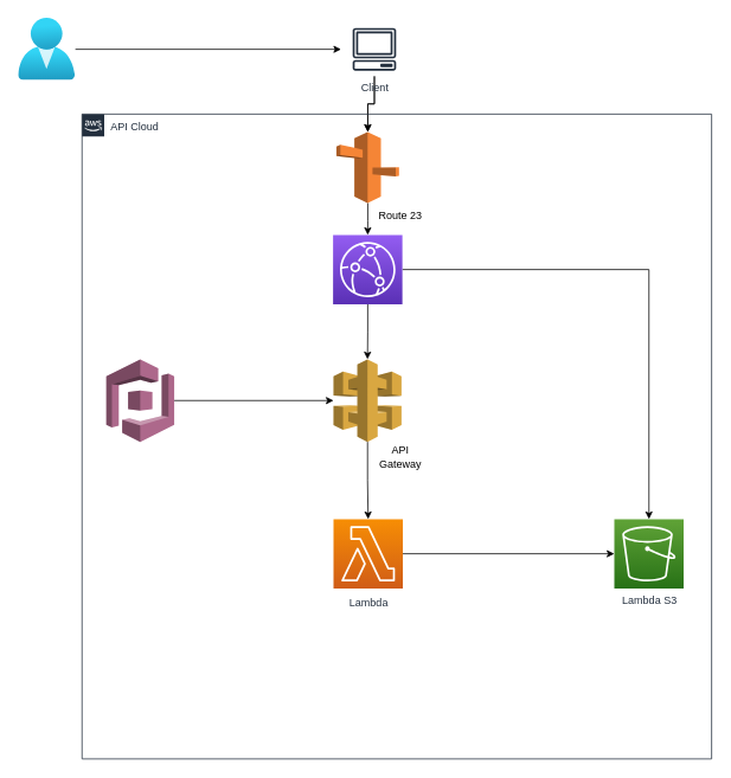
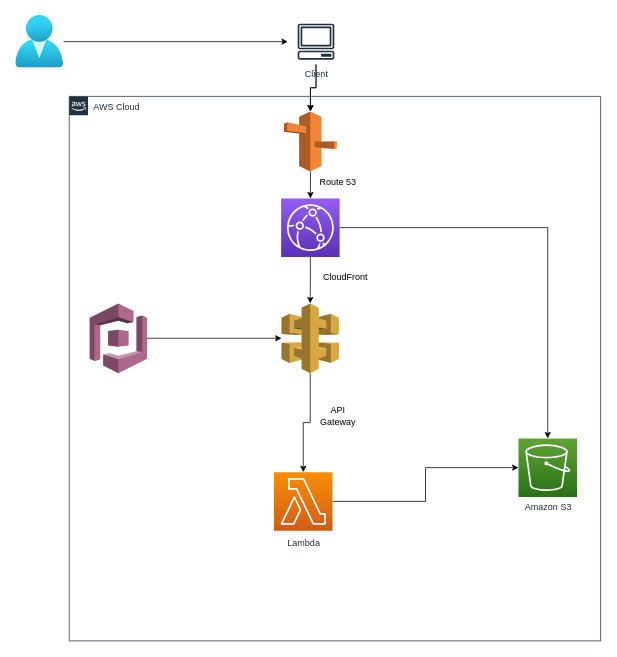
- <mxCell id="22" value="API Cloud" style="points=[[0,0],[0.25,0],[0.5,0],[0.75,0],[1,0],[1,0.25],[1,0.5],[1,0.75],[1,1],[0.75,1],[0.5,1],[0.25,1],[0,1],[0,0.75],[0,0.5],[0,0.25]];outlineConnect=0;gradientColor=none;html=1;whiteSpace=wrap;fontSize=12;fontStyle=0;container=1;pointerEvents=0;collapsible=0;recursiveResize=0;shape=mxgraph.aws4.group;grIcon=mxgraph.aws4.group_aws_cloud_alt;strokeColor=#232F3E;fillColor=none;verticalAlign=top;align=left;spacingLeft=30;fontColor=#232F3E;dashed=0;" vertex="1" parent="1"><mxGeometry x="91.5" y="128" width="708.5" height="726" as="geometry" /></mxCell>
+ <mxCell id="22" value="AWS Cloud" style="points=[[0,0],[0.25,0],[0.5,0],[0.75,0],[1,0],[1,0.25],[1,0.5],[1,0.75],[1,1],[0.75,1],[0.5,1],[0.25,1],[0,1],[0,0.75],[0,0.5],[0,0.25]];outlineConnect=0;gradientColor=none;html=1;whiteSpace=wrap;fontSize=12;fontStyle=0;container=1;pointerEvents=0;collapsible=0;recursiveResize=0;shape=mxgraph.aws4.group;grIcon=mxgraph.aws4.group_aws_cloud_alt;strokeColor=#232F3E;fillColor=none;verticalAlign=top;align=left;spacingLeft=30;fontColor=#232F3E;dashed=0;" vertex="1" parent="1"><mxGeometry x="91.5" y="128" width="708.5" height="726" as="geometry" /></mxCell>
- <mxCell id="20" value="Route 23" style="text;html=1;strokeColor=none;fillColor=none;align=center;verticalAlign=middle;whiteSpace=wrap;rounded=0;" vertex="1" parent="1"><mxGeometry x="420" y="228" width="60" height="30" as="geometry" /></mxCell>
+ <mxCell id="20" value="Route 53" style="text;html=1;strokeColor=none;fillColor=none;align=center;verticalAlign=middle;whiteSpace=wrap;rounded=0;" vertex="1" parent="1"><mxGeometry x="420" y="228" width="60" height="30" as="geometry" /></mxCell>
+ <mxCell id="21" value="CloudFront" style="text;html=1;strokeColor=none;fillColor=none;align=center;verticalAlign=middle;whiteSpace=wrap;rounded=0;" vertex="1" parent="1"><mxGeometry x="430" y="354" width="60" height="30" as="geometry" /></mxCell>
- <mxCell id="19" value="API Gateway" style="text;html=1;strokeColor=none;fillColor=none;align=center;verticalAlign=middle;whiteSpace=wrap;rounded=0;" vertex="1" parent="1"><mxGeometry x="420" y="499" width="60" height="30" as="geometry" /></mxCell>
+ <mxCell id="19" value="API Gateway" style="text;html=1;strokeColor=none;fillColor=none;align=center;verticalAlign=middle;whiteSpace=wrap;rounded=0;" vertex="1" parent="1"><mxGeometry x="420" y="539" width="60" height="30" as="geometry" /></mxCell>
- <mxCell id="15" value="Lambda" style="outlineConnect=0;fontColor=#232F3E;gradientColor=#F78E04;gradientDirection=north;fillColor=#D05C17;strokeColor=#ffffff;dashed=0;verticalLabelPosition=bottom;verticalAlign=top;align=center;html=1;fontSize=12;fontStyle=0;aspect=fixed;shape=mxgraph.aws4.resourceIcon;resIcon=mxgraph.aws4.lambda;labelBackgroundColor=#ffffff;spacingTop=3;" vertex="1" parent="1"><mxGeometry x="374.5" y="584" width="78" height="78" as="geometry" /></mxCell>
+ <mxCell id="15" value="Lambda" style="outlineConnect=0;fontColor=#232F3E;gradientColor=#F78E04;gradientDirection=north;fillColor=#D05C17;strokeColor=#ffffff;dashed=0;verticalLabelPosition=bottom;verticalAlign=top;align=center;html=1;fontSize=12;fontStyle=0;aspect=fixed;shape=mxgraph.aws4.resourceIcon;resIcon=mxgraph.aws4.lambda;labelBackgroundColor=#ffffff;spacingTop=3;" vertex="1" parent="1"><mxGeometry x="364.5" y="629" width="78" height="78" as="geometry" /></mxCell>
- <mxCell id="18" value="Lambda S3" style="outlineConnect=0;fontColor=#232F3E;gradientColor=#60A337;gradientDirection=north;fillColor=#277116;strokeColor=#ffffff;dashed=0;verticalLabelPosition=bottom;verticalAlign=top;align=center;html=1;fontSize=12;fontStyle=0;aspect=fixed;shape=mxgraph.aws4.resourceIcon;resIcon=mxgraph.aws4.s3;labelBackgroundColor=#ffffff;" vertex="1" parent="1"><mxGeometry x="690.5" y="584" width="78" height="78" as="geometry" /></mxCell>
+ <mxCell id="18" value="Amazon S3" style="outlineConnect=0;fontColor=#232F3E;gradientColor=#60A337;gradientDirection=north;fillColor=#277116;strokeColor=#ffffff;dashed=0;verticalLabelPosition=bottom;verticalAlign=top;align=center;html=1;fontSize=12;fontStyle=0;aspect=fixed;shape=mxgraph.aws4.resourceIcon;resIcon=mxgraph.aws4.s3;labelBackgroundColor=#ffffff;" vertex="1" parent="1"><mxGeometry x="690.5" y="584" width="78" height="78" as="geometry" /></mxCell>
